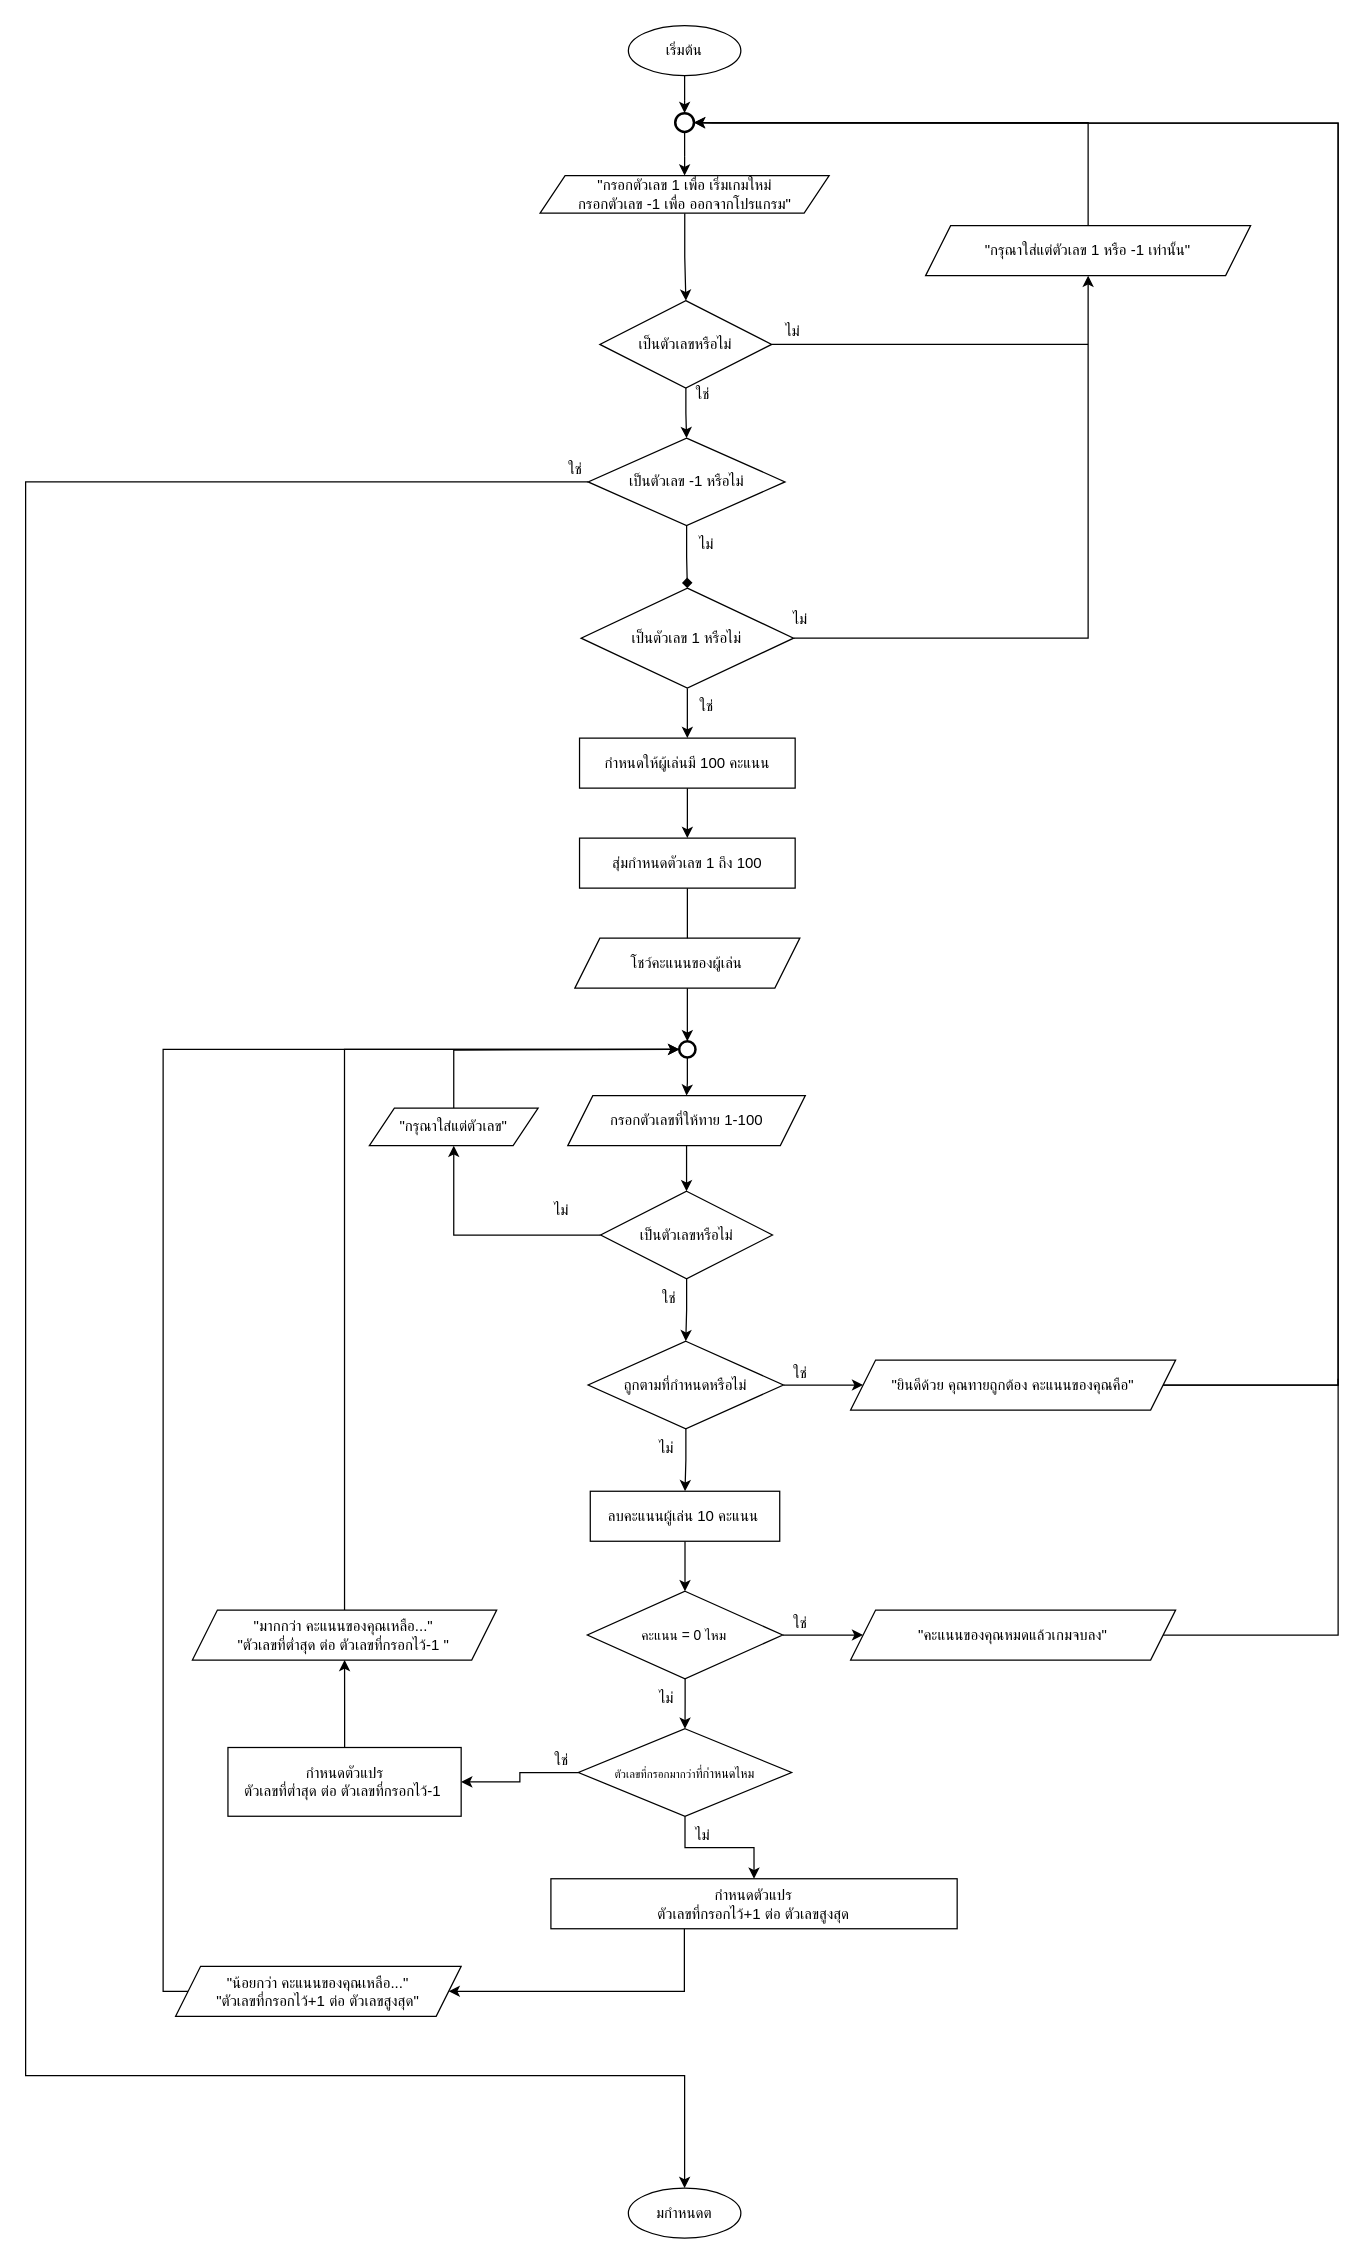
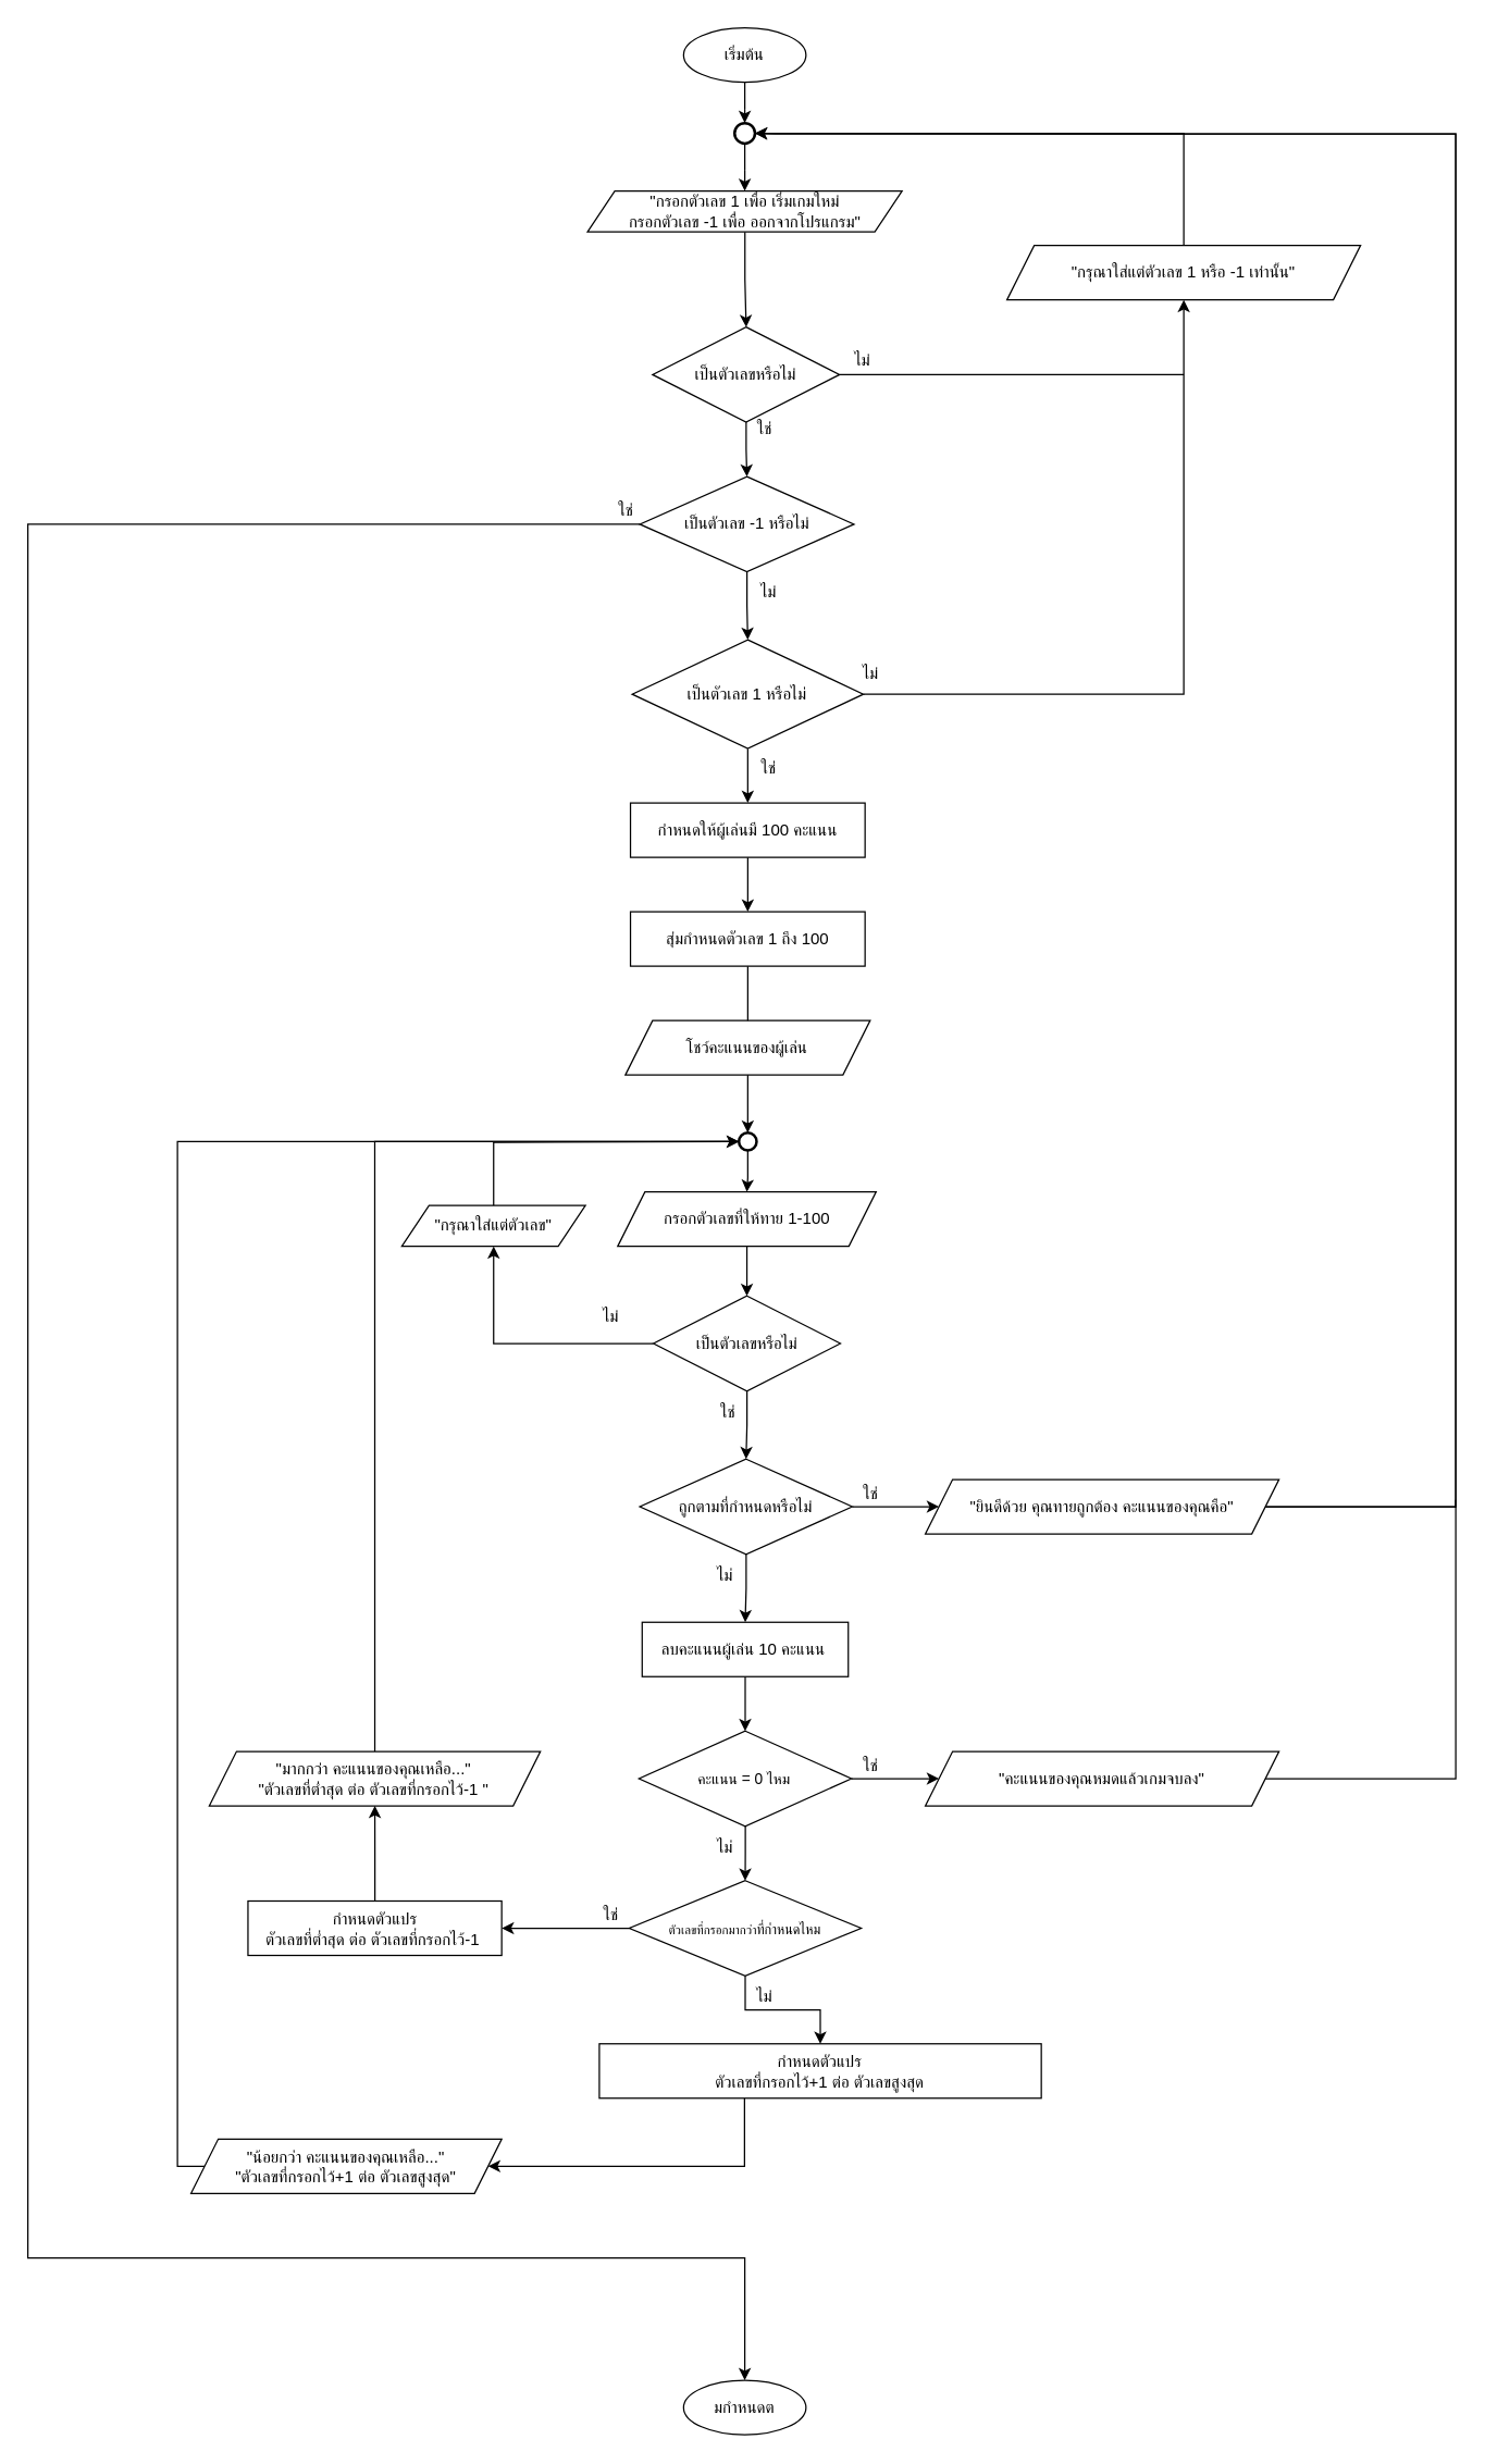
- <mxCell id="53" style="edgeStyle=orthogonalEdgeStyle;rounded=0;orthogonalLoop=1;jettySize=auto;html=1;entryX=0.5;entryY=0;entryDx=0;entryDy=0;endArrow=diamond;" parent="1" source="54" target="45" edge="1"><mxGeometry relative="1" as="geometry" /></mxCell>
+ <mxCell id="53" style="edgeStyle=orthogonalEdgeStyle;rounded=0;orthogonalLoop=1;jettySize=auto;html=1;entryX=0.5;entryY=0;entryDx=0;entryDy=0;" parent="1" source="54" target="45" edge="1"><mxGeometry relative="1" as="geometry" /></mxCell>
- <mxCell id="70" value="กำหนดตัวแปร&lt;div&gt;ตัวเลขที่ต่ำสุด ต่อ ตัวเลขที่กรอกไว้-1&amp;nbsp;&lt;/div&gt;" style="rounded=0;whiteSpace=wrap;html=1;" parent="1" vertex="1"><mxGeometry x="181.86" y="1397.5" width="186.57" height="55" as="geometry" /></mxCell>
+ <mxCell id="70" value="กำหนดตัวแปร&lt;div&gt;ตัวเลขที่ต่ำสุด ต่อ ตัวเลขที่กรอกไว้-1&amp;nbsp;&lt;/div&gt;" style="rounded=0;whiteSpace=wrap;html=1;" parent="1" vertex="1"><mxGeometry x="181.86" y="1397.5" width="186.57" height="40" as="geometry" /></mxCell>
